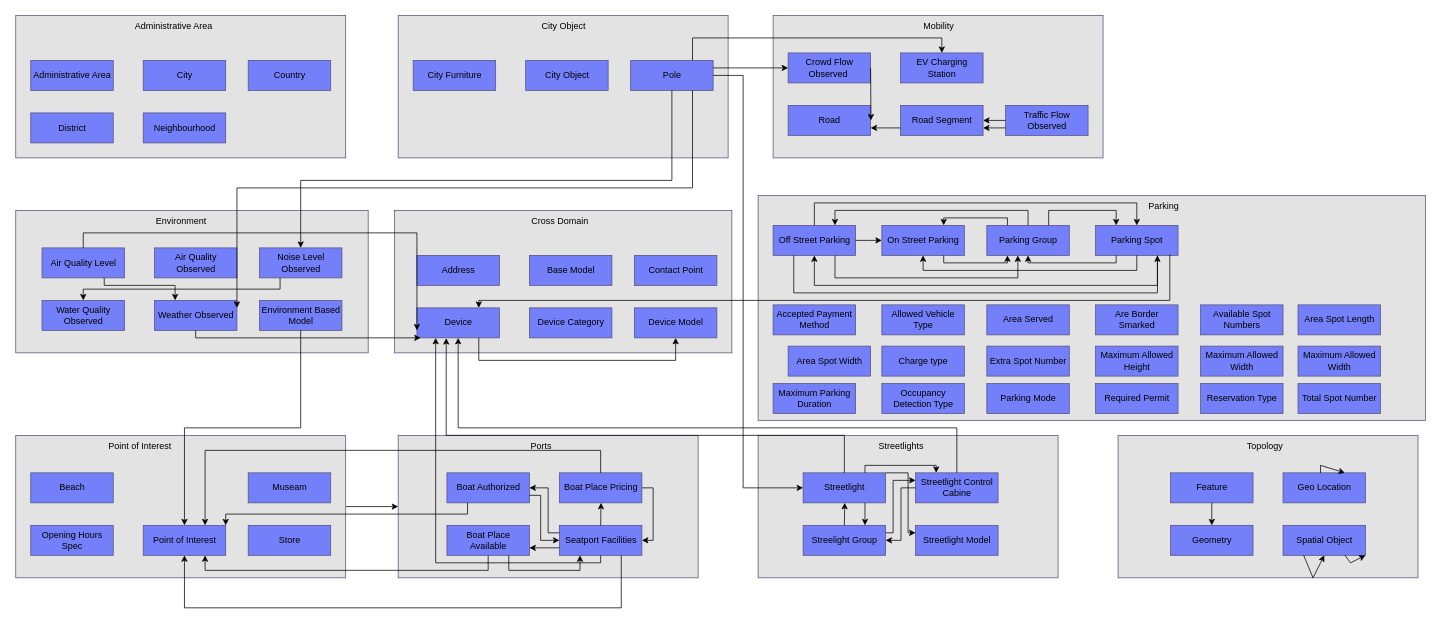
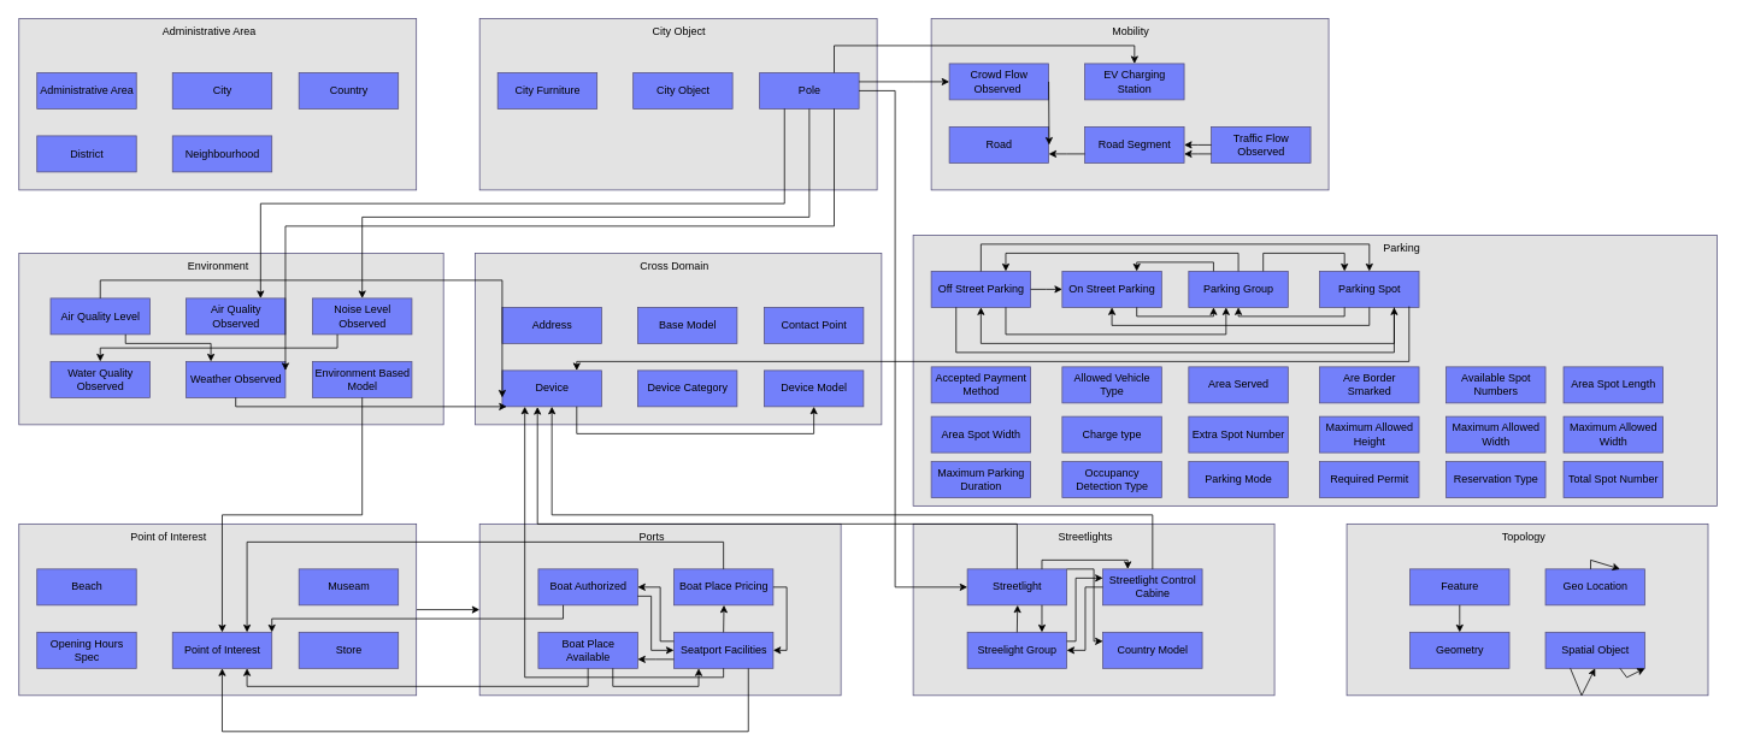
+ <mxCell id="97" value="" style="edgeStyle=elbowEdgeStyle;html=1;labelBackgroundColor=none;rounded=0;elbow=vertical;endArrow=classic;endFill=1;align=center;strokeColor=#000000;entryX=0.75;entryY=0;entryDx=0;entryDy=0;exitX=0.25;exitY=1;exitDx=0;exitDy=0;" parent="1" source="58" target="46" edge="1"><mxGeometry width="80" height="80" relative="1" as="geometry"><mxPoint x="790.5" y="280" as="sourcePoint" /><mxPoint x="870.5" y="200" as="targetPoint" /></mxGeometry></mxCell>
- <mxCell id="75" value="Area Spot Width" style="rounded=0;whiteSpace=wrap;html=1;fillColor=#7380FA;strokeColor=#56517e;fontColor=#000000;gradientColor=none;" parent="1" vertex="1"><mxGeometry x="1050.5" y="461" width="110" height="40" as="geometry" /></mxCell>
+ <mxCell id="75" value="Area Spot Width" style="rounded=0;whiteSpace=wrap;html=1;fillColor=#7380FA;strokeColor=#56517e;fontColor=#000000;gradientColor=none;" parent="1" vertex="1"><mxGeometry x="1030.5" y="461" width="110" height="40" as="geometry" /></mxCell>
- <mxCell id="30" value="&lt;font&gt;Streetlight Model&lt;/font&gt;" style="rounded=0;whiteSpace=wrap;html=1;fillColor=#7380FA;strokeColor=#56517e;fontColor=#000000;gradientColor=none;" parent="1" vertex="1"><mxGeometry x="1220.5" y="700" width="110" height="40" as="geometry" /></mxCell>
+ <mxCell id="30" value="&lt;font&gt;Country Model&lt;/font&gt;" style="rounded=0;whiteSpace=wrap;html=1;fillColor=#7380FA;strokeColor=#56517e;fontColor=#000000;gradientColor=none;" parent="1" vertex="1"><mxGeometry x="1220.5" y="700" width="110" height="40" as="geometry" /></mxCell>
